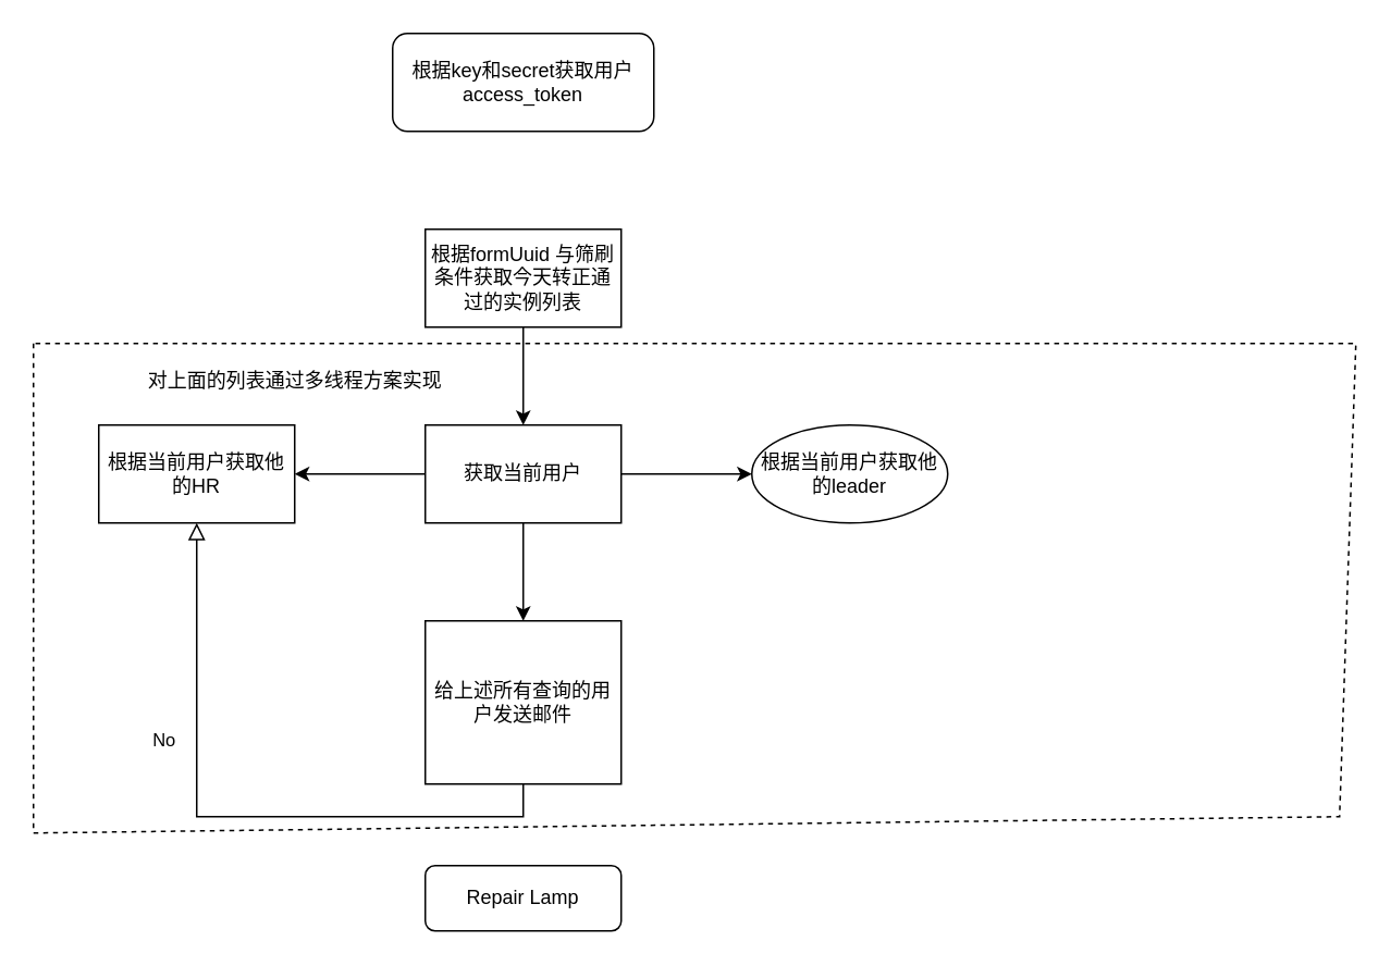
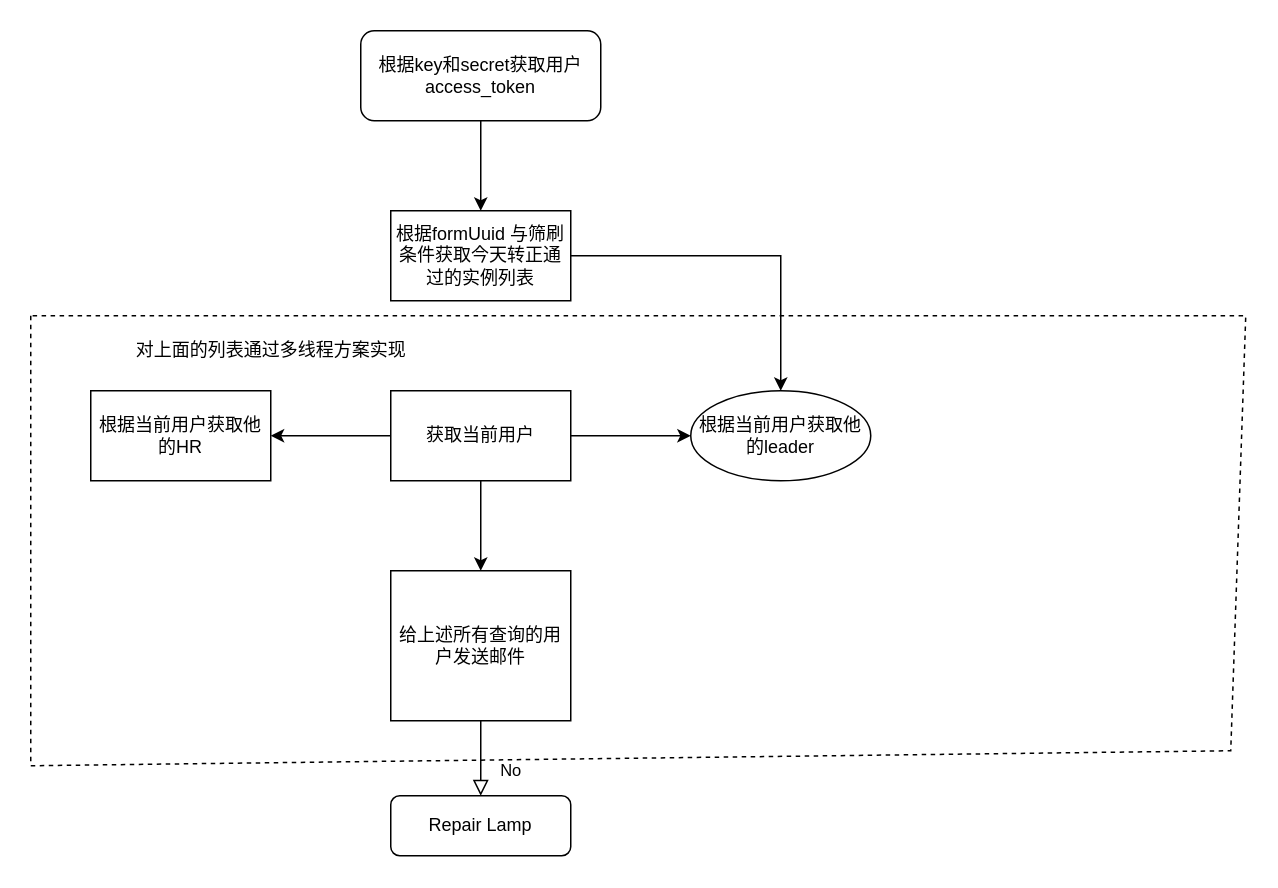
+ <mxCell id="2" style="edgeStyle=orthogonalEdgeStyle;rounded=0;orthogonalLoop=1;jettySize=auto;html=1;" edge="1" parent="1" source="3" target="7"><mxGeometry relative="1" as="geometry" /></mxCell>
- <mxCell id="6" value="" style="edgeStyle=orthogonalEdgeStyle;rounded=0;orthogonalLoop=1;jettySize=auto;html=1;" edge="1" parent="1" source="7" target="11"><mxGeometry relative="1" as="geometry" /></mxCell>
+ <mxCell id="6" value="" style="edgeStyle=orthogonalEdgeStyle;rounded=0;orthogonalLoop=1;jettySize=auto;html=1;" edge="1" parent="1" source="7" target="12"><mxGeometry relative="1" as="geometry" /></mxCell>
- <mxCell id="4" value="No" style="rounded=0;html=1;jettySize=auto;orthogonalLoop=1;fontSize=11;endArrow=block;endFill=0;endSize=8;strokeWidth=1;shadow=0;labelBackgroundColor=none;edgeStyle=orthogonalEdgeStyle;exitX=0.5;exitY=1;exitDx=0;exitDy=0;" parent="1" source="14" target="13" edge="1"><mxGeometry x="0.333" y="20" relative="1" as="geometry"><mxPoint as="offset" /><mxPoint x="320" y="470" as="sourcePoint" /></mxGeometry></mxCell>
+ <mxCell id="4" value="No" style="rounded=0;html=1;jettySize=auto;orthogonalLoop=1;fontSize=11;endArrow=block;endFill=0;endSize=8;strokeWidth=1;shadow=0;labelBackgroundColor=none;edgeStyle=orthogonalEdgeStyle;exitX=0.5;exitY=1;exitDx=0;exitDy=0;" parent="1" source="14" target="5" edge="1"><mxGeometry x="0.333" y="20" relative="1" as="geometry"><mxPoint as="offset" /><mxPoint x="320" y="470" as="sourcePoint" /></mxGeometry></mxCell>
